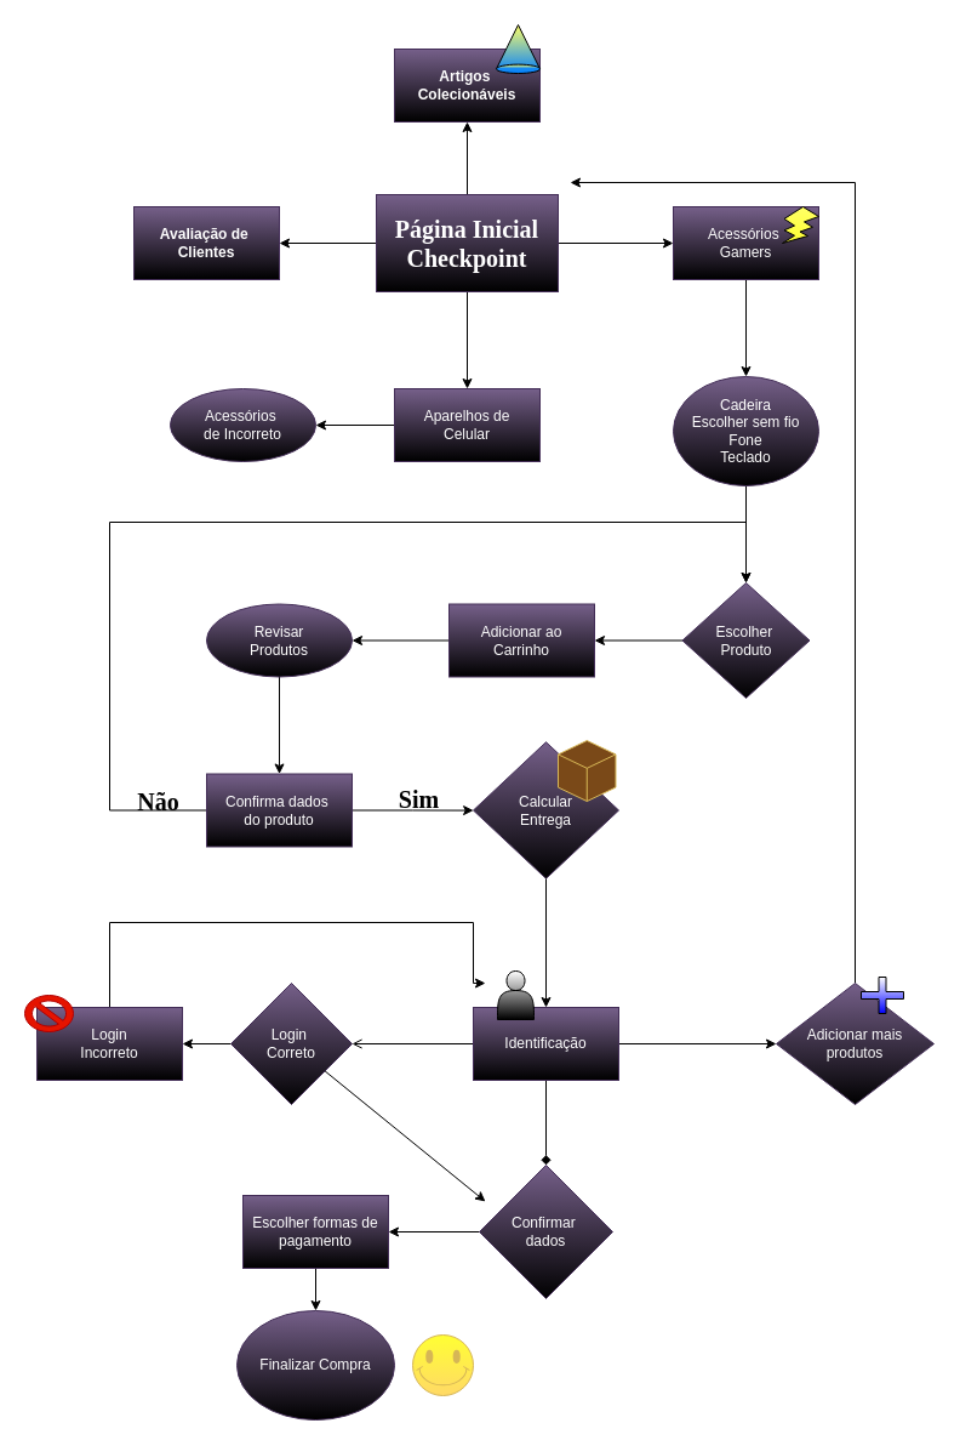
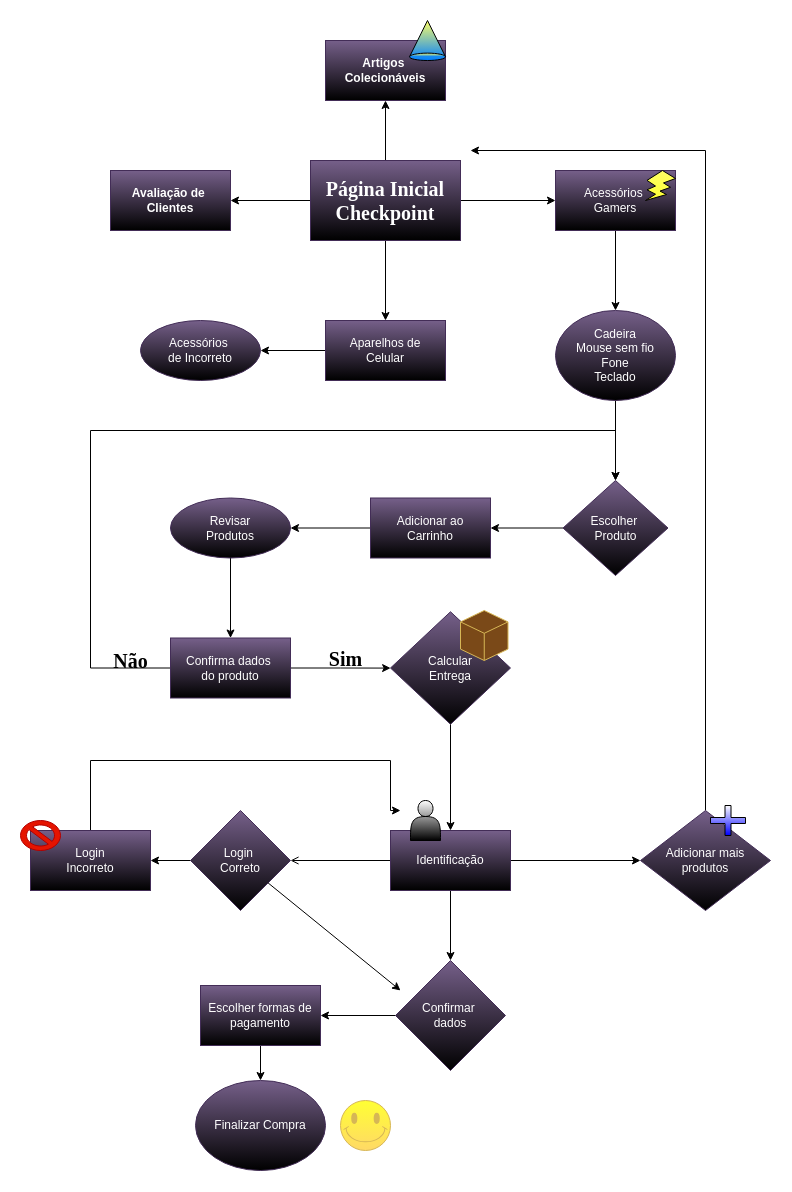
- <mxCell id="15" value="Cadeira&lt;br&gt;Escolher sem fio&lt;br&gt;Fone&lt;br&gt;Teclado" style="ellipse;whiteSpace=wrap;html=1;fillColor=#76608a;strokeColor=#432D57;fontColor=#ffffff;rounded=0;gradientColor=default;" vertex="1" parent="1"><mxGeometry x="555" y="310" width="120" height="90" as="geometry" /></mxCell>
+ <mxCell id="15" value="Cadeira&lt;br&gt;Mouse sem fio&lt;br&gt;Fone&lt;br&gt;Teclado" style="ellipse;whiteSpace=wrap;html=1;fillColor=#76608a;strokeColor=#432D57;fontColor=#ffffff;rounded=0;gradientColor=default;" vertex="1" parent="1"><mxGeometry x="555" y="310" width="120" height="90" as="geometry" /></mxCell>
- <mxCell id="29" value="" style="edgeStyle=orthogonalEdgeStyle;rounded=0;orthogonalLoop=1;jettySize=auto;html=1;fontFamily=Garamond;fontSize=20;endArrow=diamond;" edge="1" parent="1" source="32" target="34"><mxGeometry relative="1" as="geometry" /></mxCell>
+ <mxCell id="29" value="" style="edgeStyle=orthogonalEdgeStyle;rounded=0;orthogonalLoop=1;jettySize=auto;html=1;fontFamily=Garamond;fontSize=20;" edge="1" parent="1" source="32" target="34"><mxGeometry relative="1" as="geometry" /></mxCell>
